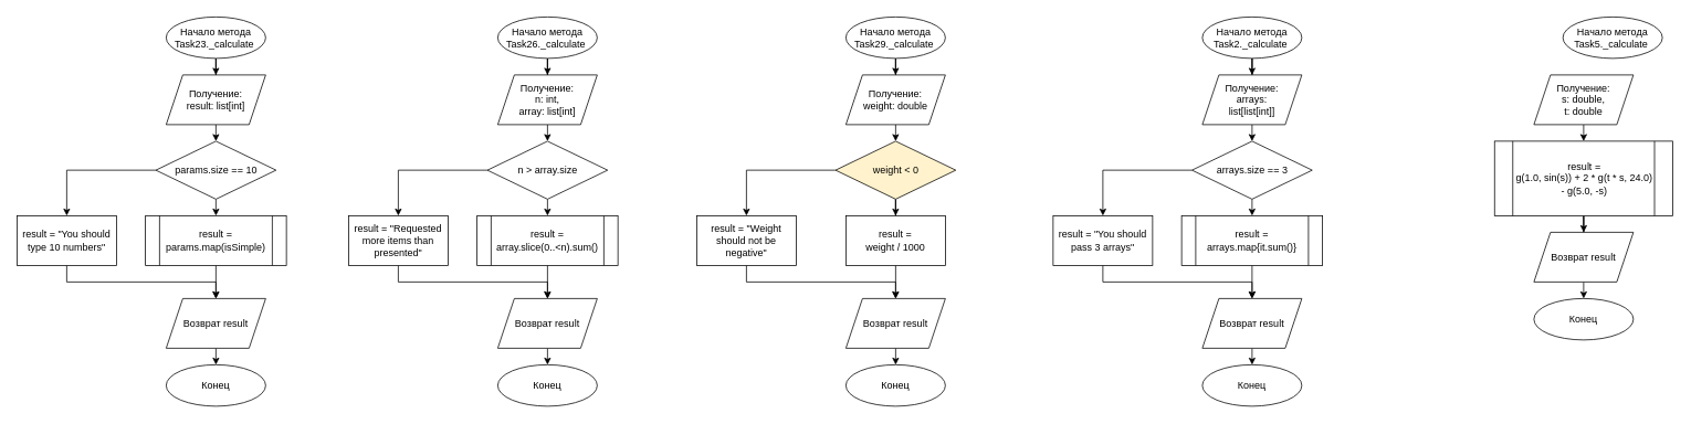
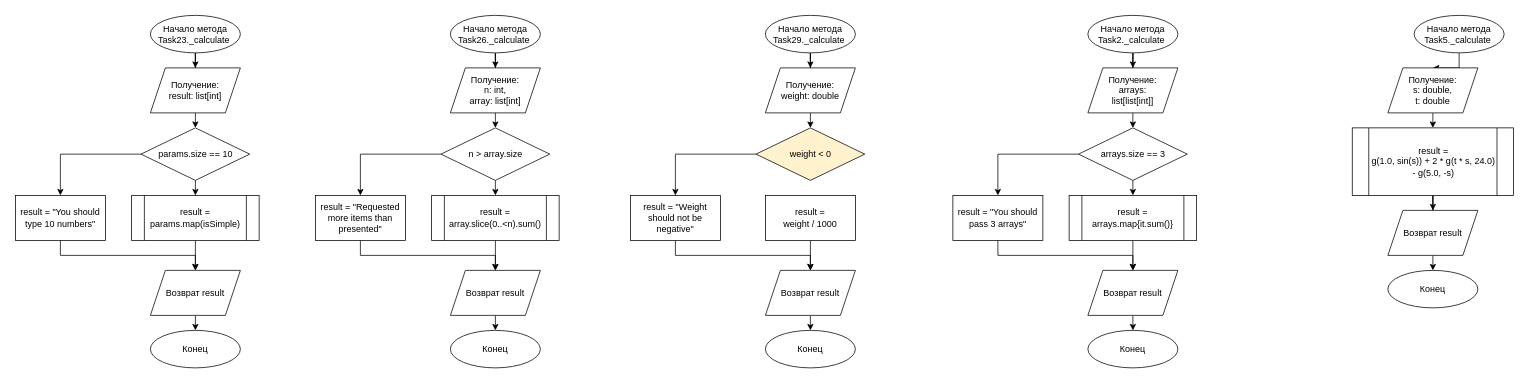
+ <mxCell id="58" style="edgeStyle=orthogonalEdgeStyle;rounded=0;orthogonalLoop=1;jettySize=auto;html=1;exitX=0.5;exitY=1;exitDx=0;exitDy=0;" edge="1" parent="1" source="59" target="61"><mxGeometry relative="1" as="geometry" /></mxCell>
- <mxCell id="32" style="edgeStyle=orthogonalEdgeStyle;rounded=0;orthogonalLoop=1;jettySize=auto;html=1;exitX=0.5;exitY=1;exitDx=0;exitDy=0;" edge="1" parent="1" source="34" target="57"><mxGeometry relative="1" as="geometry"><mxPoint x="1080" y="260" as="targetPoint" /></mxGeometry></mxCell>
